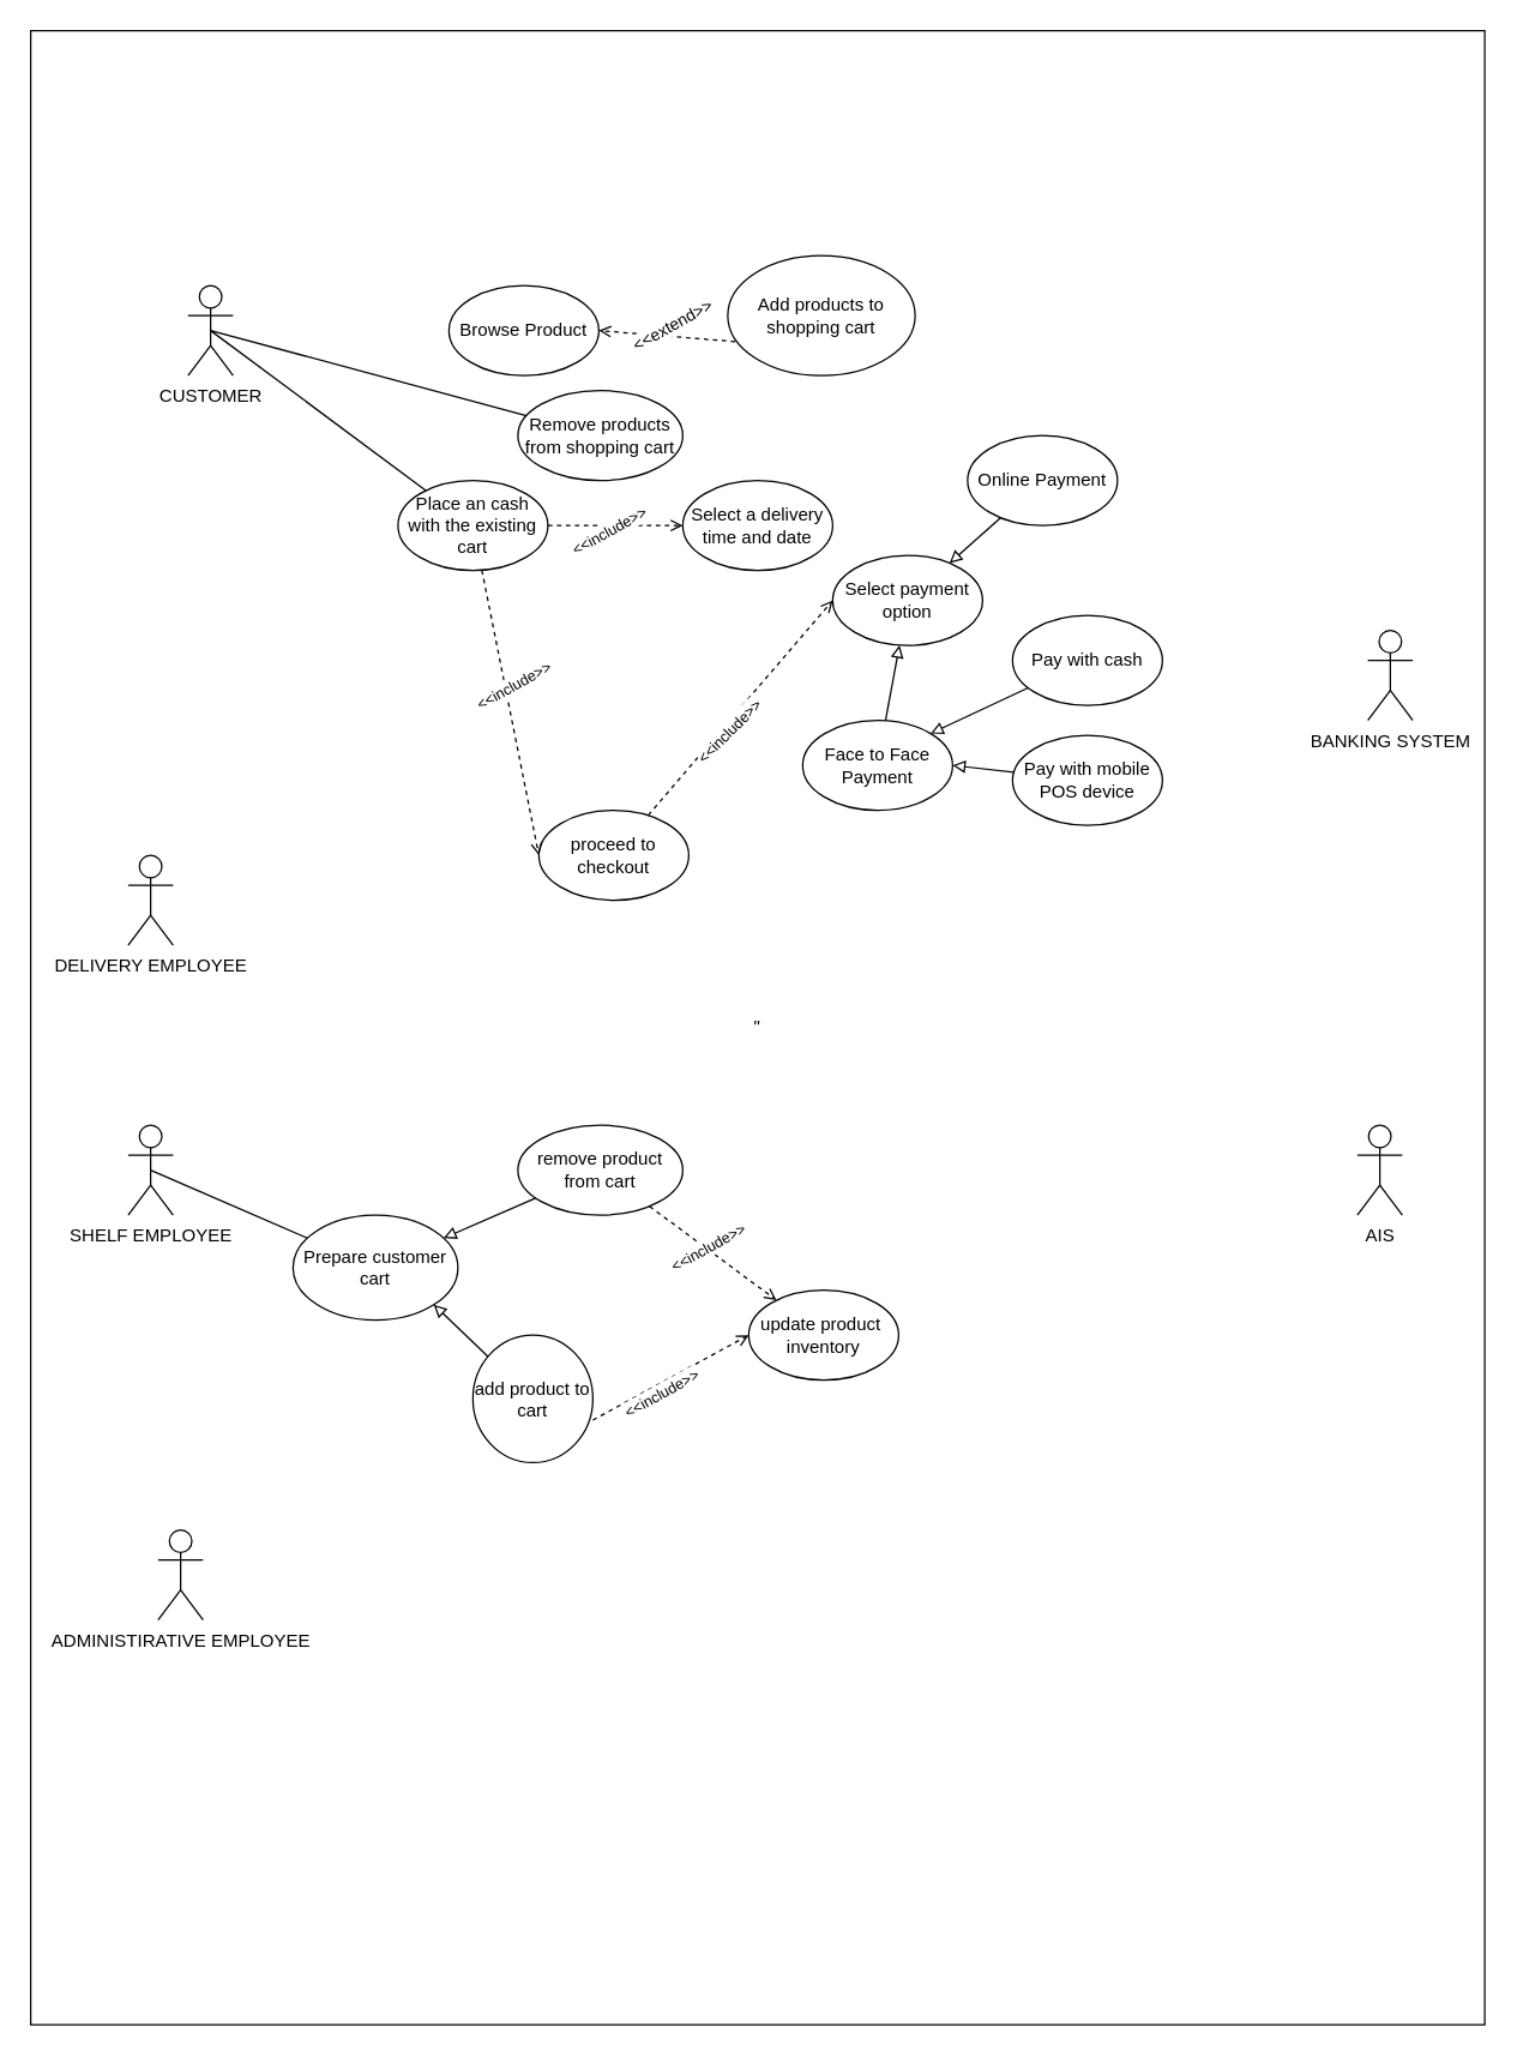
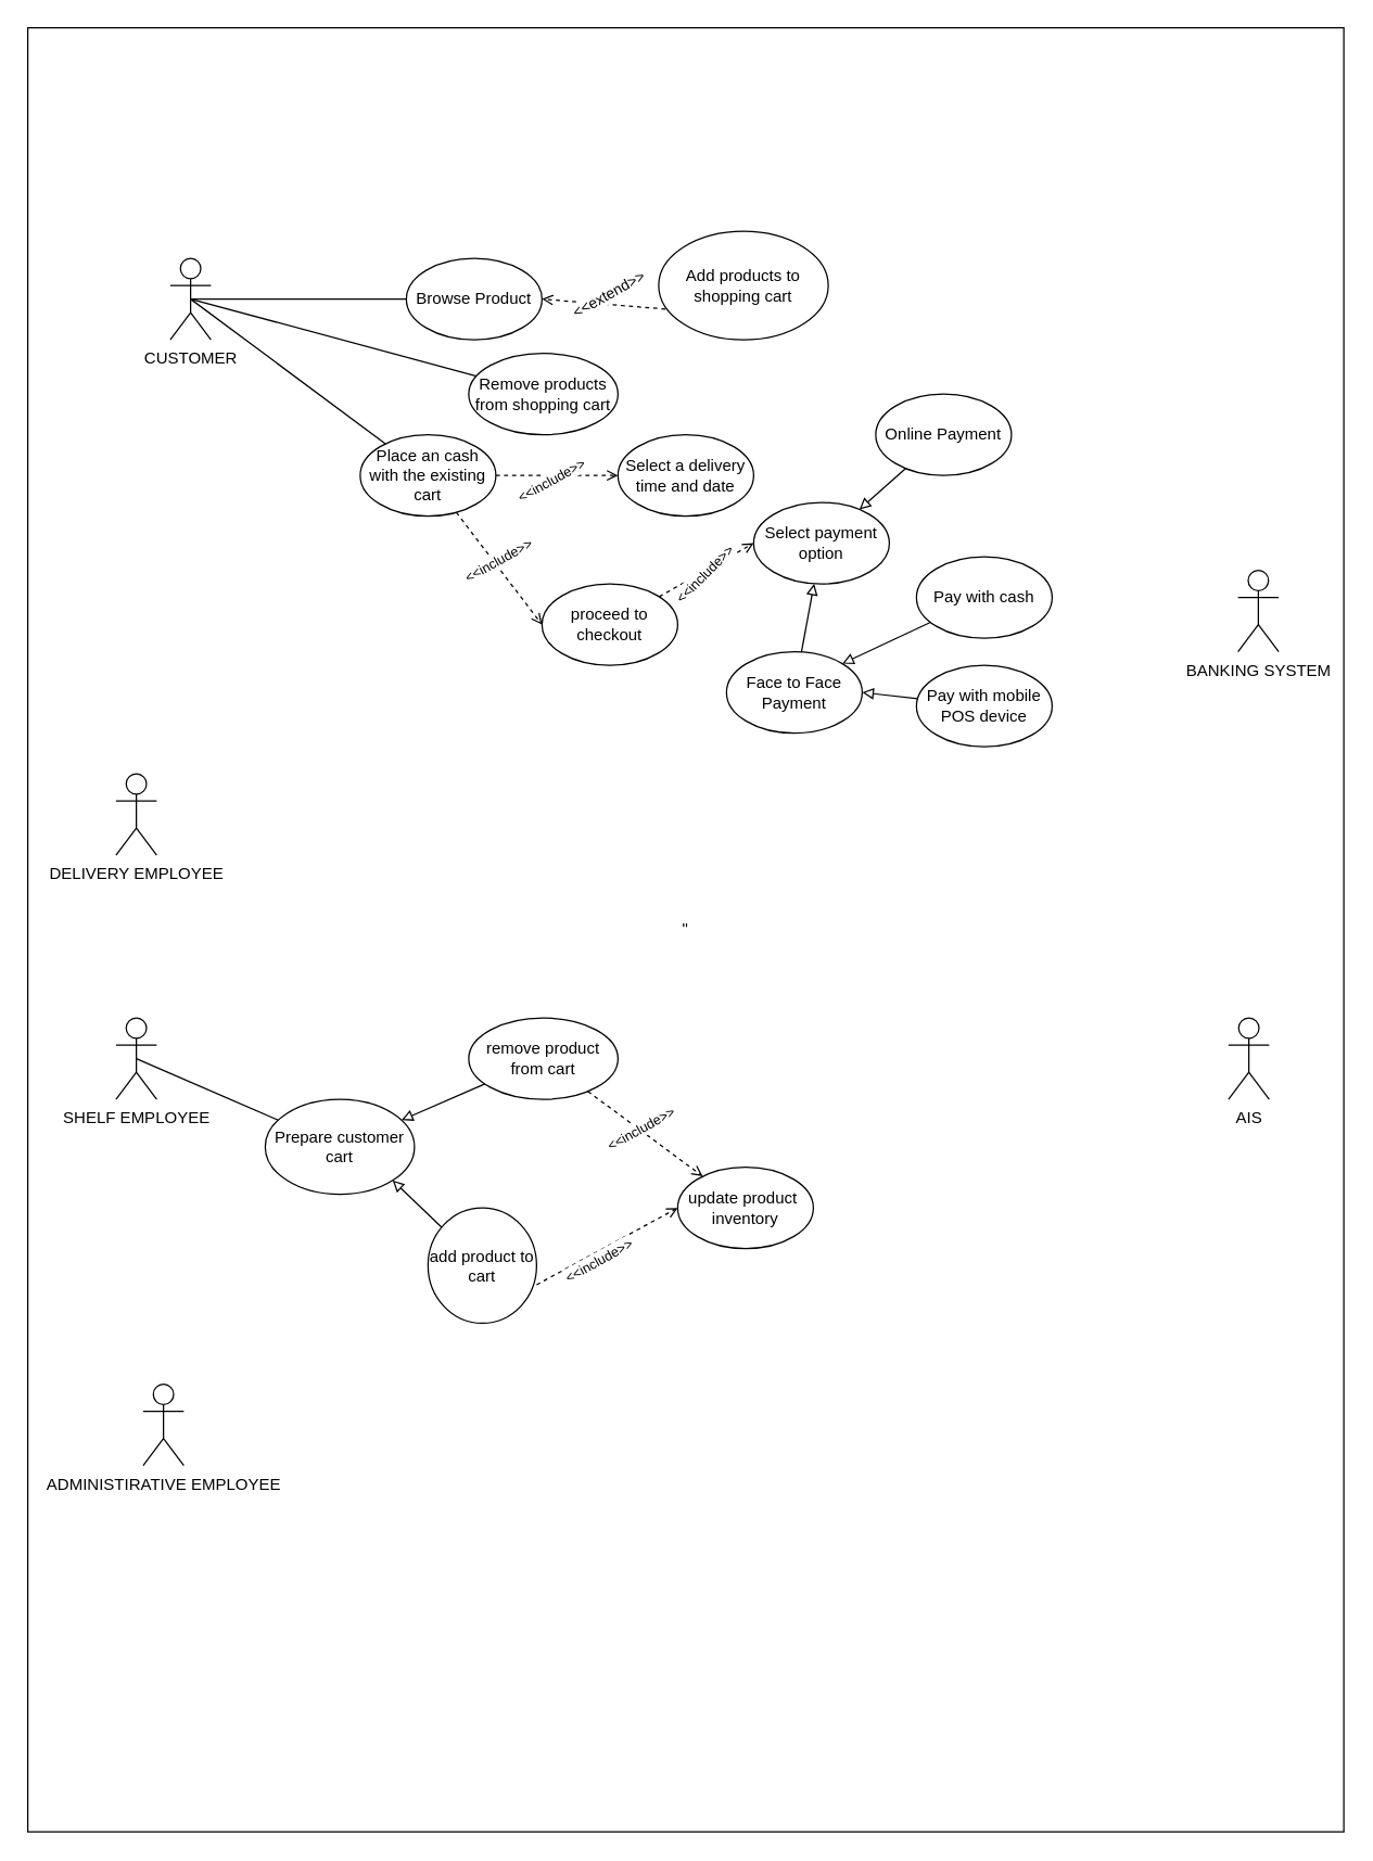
+ <mxCell id="11" value="" style="endArrow=none;html=1;rounded=0;exitX=0.5;exitY=0.5;exitDx=0;exitDy=0;exitPerimeter=0;" edge="1" parent="1" source="3" target="8"><mxGeometry width="50" height="50" relative="1" as="geometry"><mxPoint x="255" y="245" as="sourcePoint" /><mxPoint x="305" y="195" as="targetPoint" /></mxGeometry></mxCell>
- <mxCell id="18" value="proceed to checkout" style="ellipse;whiteSpace=wrap;html=1;" vertex="1" parent="1"><mxGeometry x="359" y="540" width="100" height="60" as="geometry" /></mxCell>
+ <mxCell id="18" value="proceed to checkout" style="ellipse;whiteSpace=wrap;html=1;" vertex="1" parent="1"><mxGeometry x="399" y="430" width="100" height="60" as="geometry" /></mxCell>
